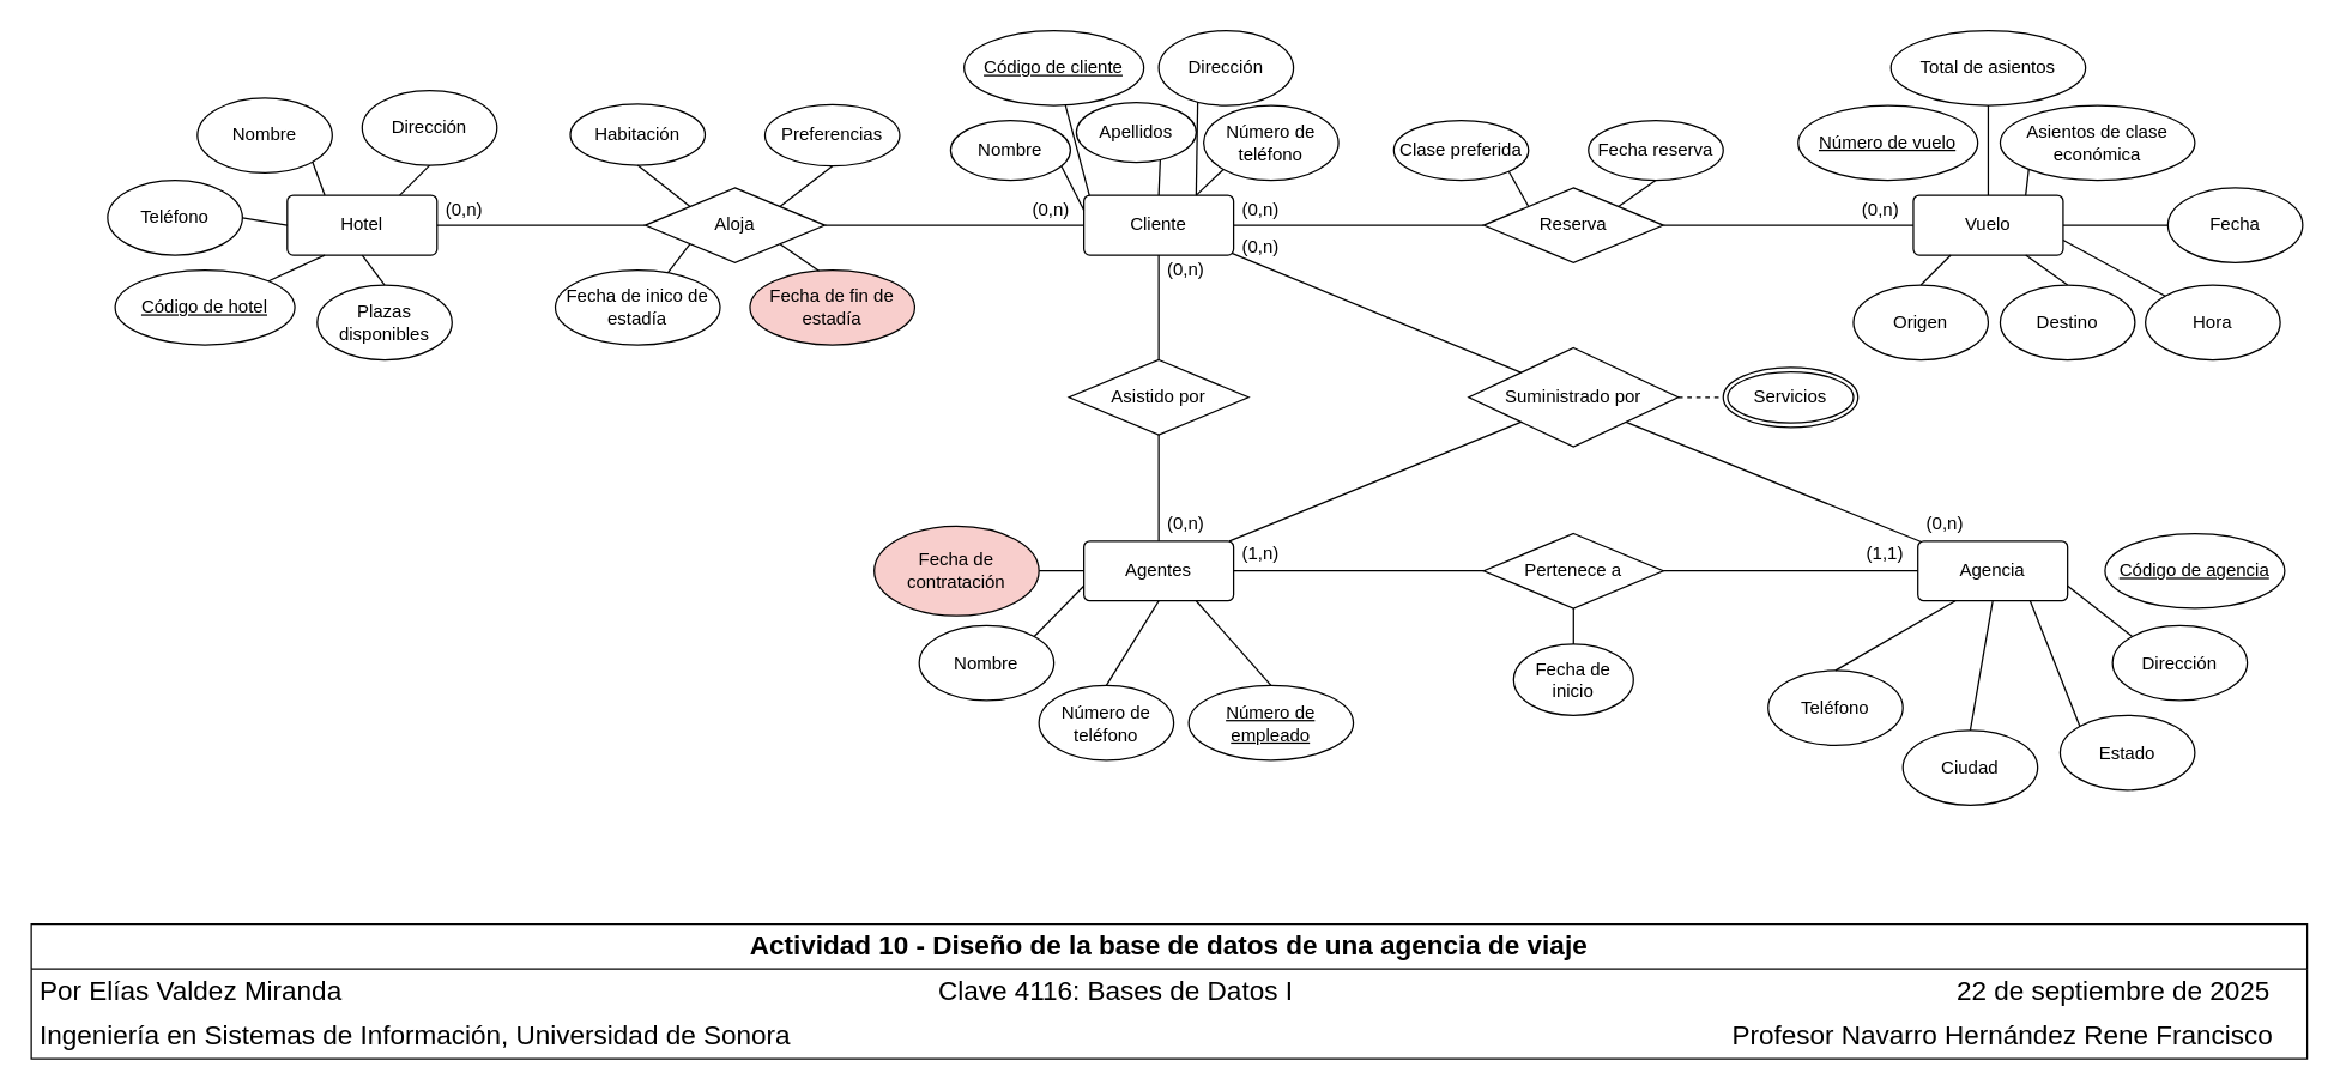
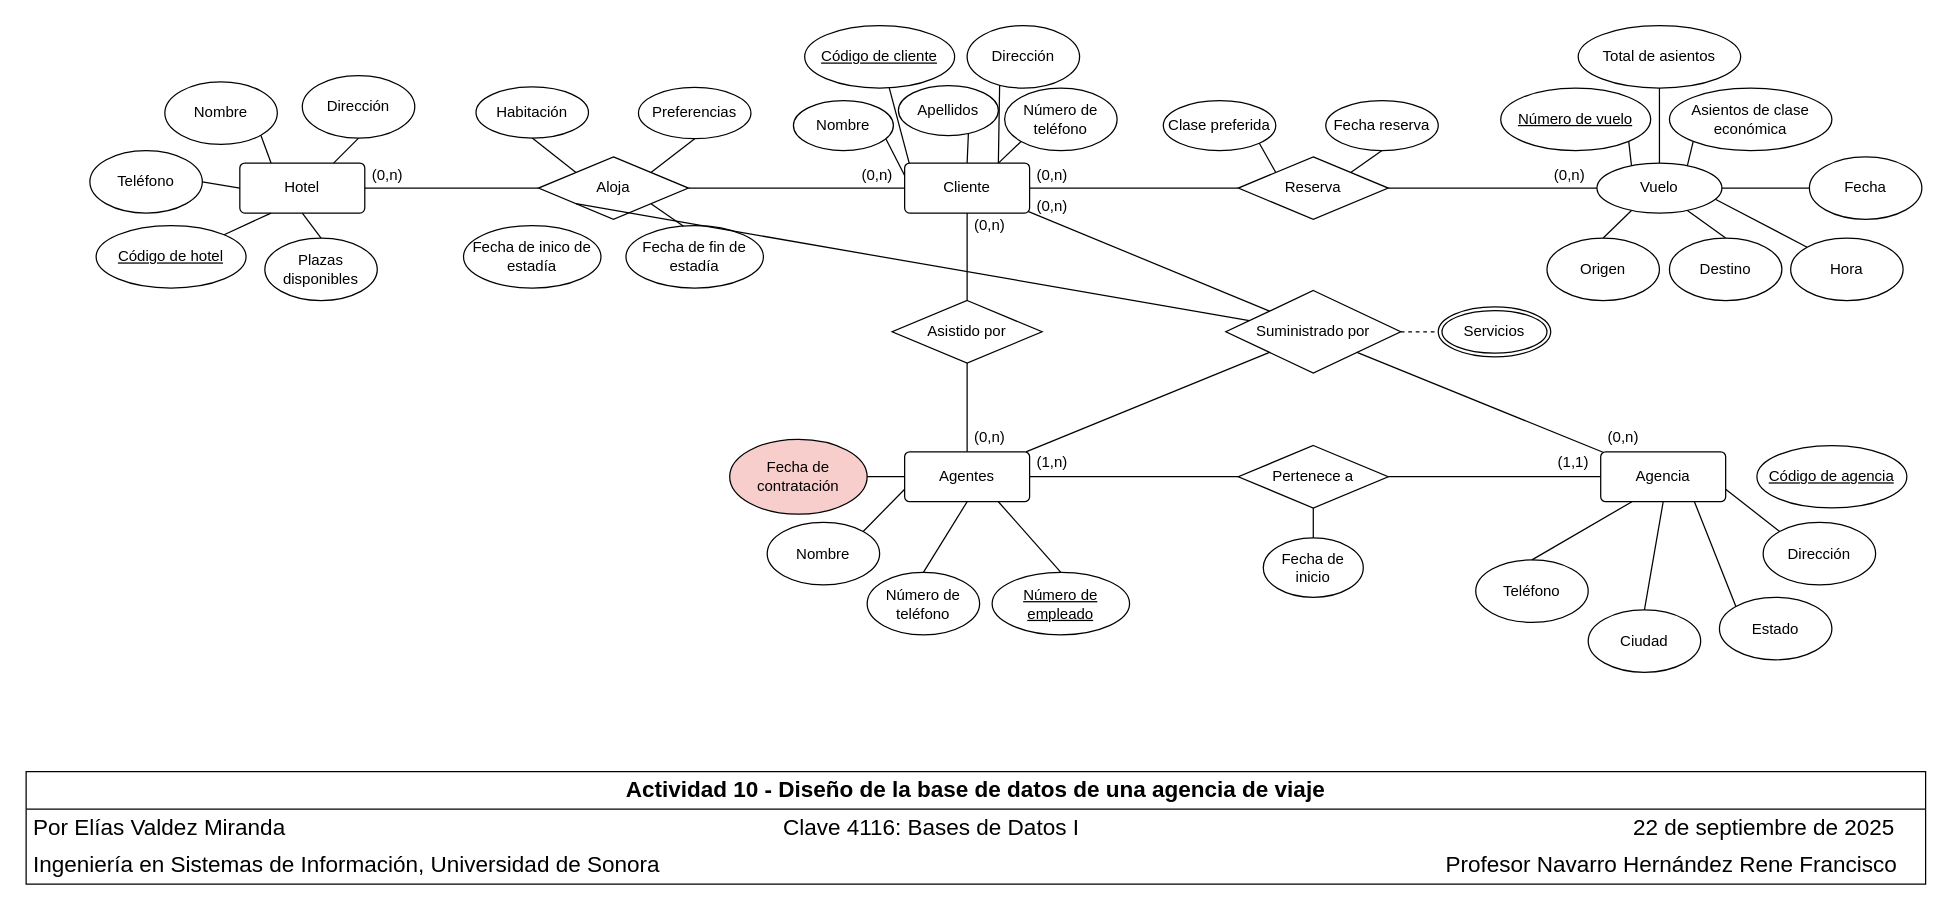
+ <mxCell id="67" value="" style="endArrow=none;html=1;rounded=0;exitX=1;exitY=1;exitDx=0;exitDy=0;entryX=0.25;entryY=0;entryDx=0;entryDy=0;" parent="1" source="13" target="12" edge="1"><mxGeometry width="50" height="50" relative="1" as="geometry"><mxPoint x="1377" y="240" as="sourcePoint" /><mxPoint x="1427" y="190" as="targetPoint" /></mxGeometry></mxCell>
- <mxCell id="12" value="Vuelo" style="rounded=1;arcSize=10;whiteSpace=wrap;html=1;align=center;" parent="1" vertex="1"><mxGeometry x="1277" y="130" width="100" height="40" as="geometry" /></mxCell>
+ <mxCell id="12" value="Vuelo" style="ellipse;arcSize=10;whiteSpace=wrap;html=1;align=center;" parent="1" vertex="1"><mxGeometry x="1277" y="130" width="100" height="40" as="geometry" /></mxCell>
- <mxCell id="86" value="" style="endArrow=none;html=1;rounded=0;exitX=0;exitY=1;exitDx=0;exitDy=0;entryX=0.684;entryY=0.032;entryDx=0;entryDy=0;entryPerimeter=0;" parent="1" source="39" target="83" edge="1"><mxGeometry width="50" height="50" relative="1" as="geometry"><mxPoint x="410" y="230" as="sourcePoint" /><mxPoint x="460" y="180" as="targetPoint" /></mxGeometry></mxCell>
+ <mxCell id="86" value="" style="endArrow=none;html=1;rounded=0;exitX=0;exitY=1;exitDx=0;exitDy=0;" parent="1" source="39" target="98" edge="1"><mxGeometry width="50" height="50" relative="1" as="geometry"><mxPoint x="410" y="230" as="sourcePoint" /><mxPoint x="460" y="180" as="targetPoint" /></mxGeometry></mxCell>
- <mxCell id="84" value="Fecha de fin de estadía" style="ellipse;whiteSpace=wrap;html=1;align=center;fillColor=#f8cecc;" parent="1" vertex="1"><mxGeometry x="500" y="180" width="110" height="50" as="geometry" /></mxCell>
+ <mxCell id="84" value="Fecha de fin de estadía" style="ellipse;whiteSpace=wrap;html=1;align=center;" parent="1" vertex="1"><mxGeometry x="500" y="180" width="110" height="50" as="geometry" /></mxCell>
